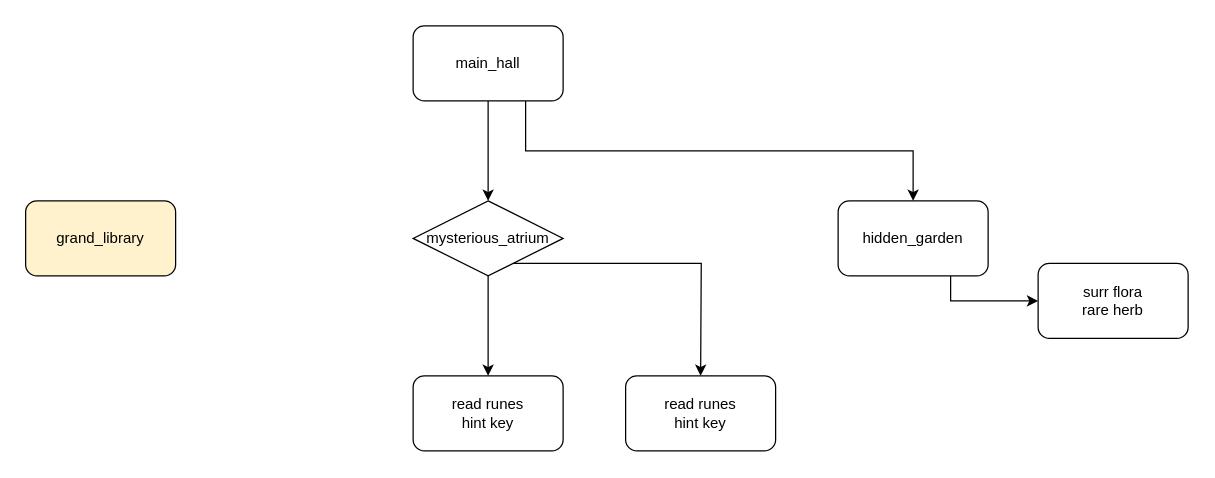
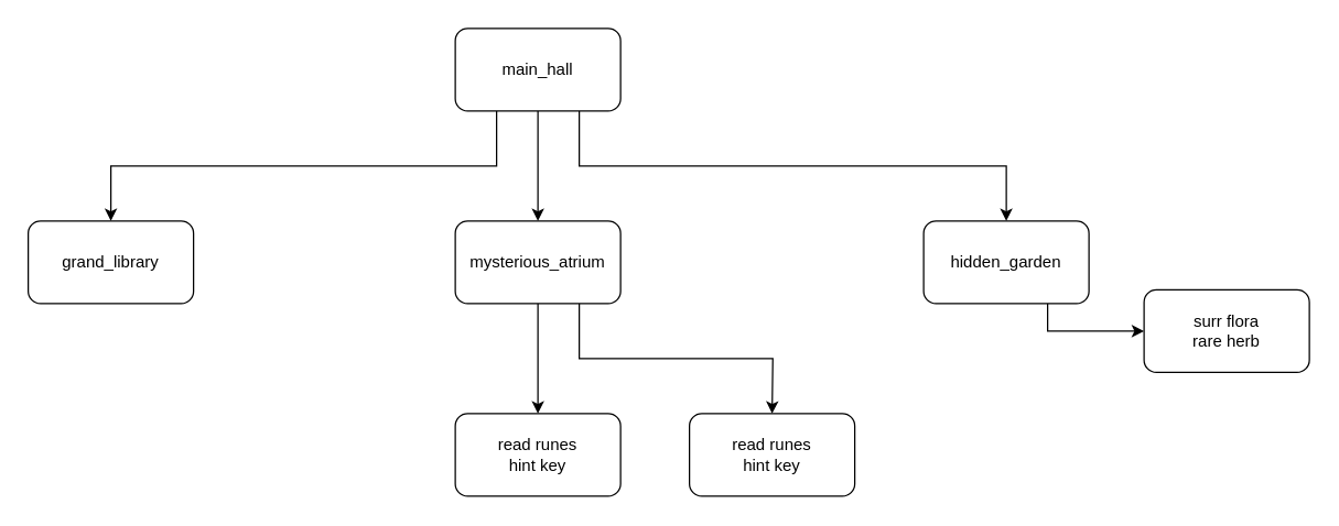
+ <mxCell id="3" style="edgeStyle=orthogonalEdgeStyle;rounded=0;orthogonalLoop=1;jettySize=auto;html=1;exitX=0.25;exitY=1;exitDx=0;exitDy=0;entryX=0.5;entryY=0;entryDx=0;entryDy=0;" edge="1" parent="1" source="5" target="11"><mxGeometry relative="1" as="geometry" /></mxCell>
- <mxCell id="11" value="grand_library" style="whiteSpace=wrap;html=1;rounded=1;fillColor=#fff2cc;" vertex="1" parent="1"><mxGeometry x="20" y="160" width="120" height="60" as="geometry" /></mxCell>
+ <mxCell id="11" value="grand_library" style="whiteSpace=wrap;html=1;rounded=1;" vertex="1" parent="1"><mxGeometry x="20" y="160" width="120" height="60" as="geometry" /></mxCell>
- <mxCell id="8" value="mysterious_atrium" style="rhombus;whiteSpace=wrap;html=1;" vertex="1" parent="1"><mxGeometry x="330" y="160" width="120" height="60" as="geometry" /></mxCell>
+ <mxCell id="8" value="mysterious_atrium" style="whiteSpace=wrap;html=1;rounded=1;" vertex="1" parent="1"><mxGeometry x="330" y="160" width="120" height="60" as="geometry" /></mxCell>
